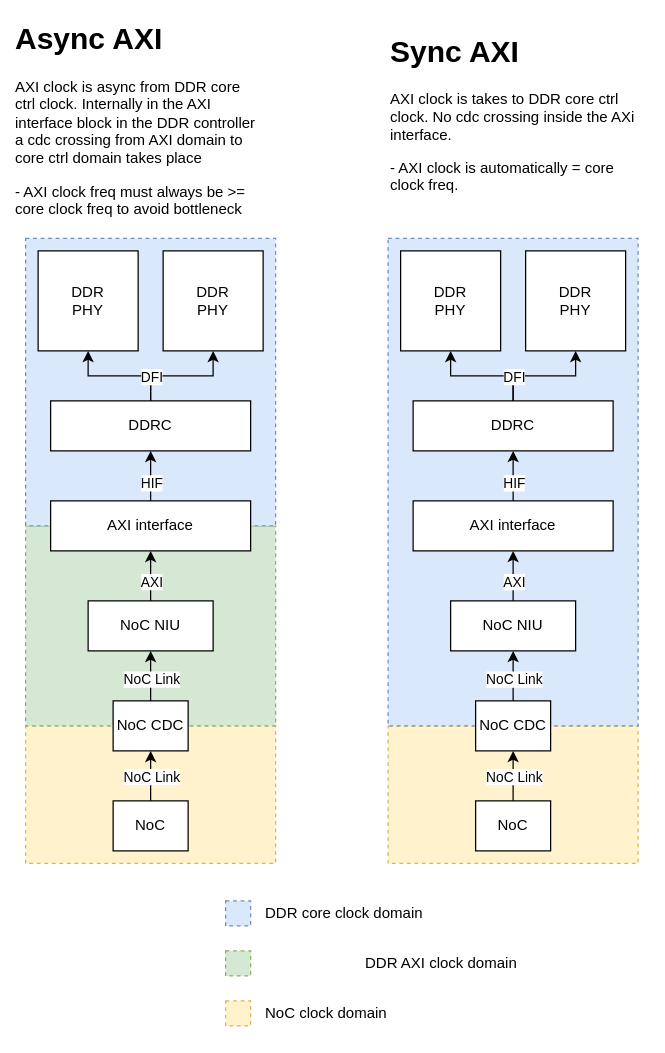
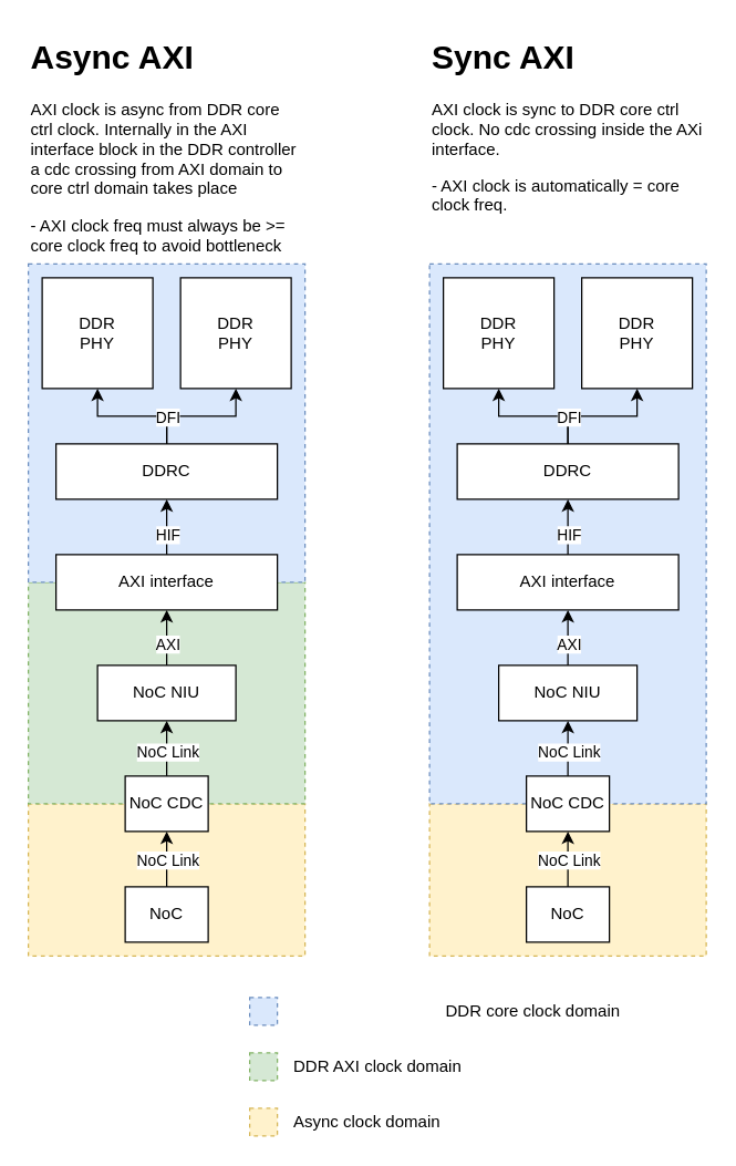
- <mxCell id="50" value="&lt;h1 style=&quot;margin-top: 0px;&quot;&gt;Sync AXI&lt;/h1&gt;&lt;p&gt;AXI clock is takes to DDR core ctrl clock. No cdc crossing inside the AXi interface.&lt;/p&gt;&lt;p&gt;- AXI clock is automatically = core clock freq.&lt;/p&gt;" style="text;html=1;whiteSpace=wrap;overflow=hidden;rounded=0;" vertex="1" parent="1"><mxGeometry x="310" y="20" width="200" height="170" as="geometry" /></mxCell>
+ <mxCell id="50" value="&lt;h1 style=&quot;margin-top: 0px;&quot;&gt;Sync AXI&lt;/h1&gt;&lt;p&gt;AXI clock is sync to DDR core ctrl clock. No cdc crossing inside the AXi interface.&lt;/p&gt;&lt;p&gt;- AXI clock is automatically = core clock freq.&lt;/p&gt;" style="text;html=1;whiteSpace=wrap;overflow=hidden;rounded=0;" vertex="1" parent="1"><mxGeometry x="310" y="20" width="200" height="170" as="geometry" /></mxCell>
- <mxCell id="49" value="&lt;h1 style=&quot;margin-top: 0px;&quot;&gt;Async AXI&lt;/h1&gt;&lt;p&gt;AXI clock is async from DDR core ctrl clock. Internally in the AXI interface block in the DDR controller a cdc crossing from AXI domain to core ctrl domain takes place&lt;/p&gt;&lt;p&gt;- AXI clock freq must always be &amp;gt;= core clock freq to avoid bottleneck&lt;/p&gt;" style="text;html=1;whiteSpace=wrap;overflow=hidden;rounded=0;" vertex="1" parent="1"><mxGeometry x="10" y="10" width="200" height="170" as="geometry" /></mxCell>
+ <mxCell id="49" value="&lt;h1 style=&quot;margin-top: 0px;&quot;&gt;Async AXI&lt;/h1&gt;&lt;p&gt;AXI clock is async from DDR core ctrl clock. Internally in the AXI interface block in the DDR controller a cdc crossing from AXI domain to core ctrl domain takes place&lt;/p&gt;&lt;p&gt;- AXI clock freq must always be &amp;gt;= core clock freq to avoid bottleneck&lt;/p&gt;" style="text;html=1;whiteSpace=wrap;overflow=hidden;rounded=0;" vertex="1" parent="1"><mxGeometry x="20" y="20" width="200" height="170" as="geometry" /></mxCell>
- <mxCell id="26" value="DDR core clock domain" style="text;html=1;align=left;verticalAlign=middle;whiteSpace=wrap;rounded=0;" vertex="1" parent="1"><mxGeometry x="210" y="720" width="140" height="20" as="geometry" /></mxCell>
+ <mxCell id="26" value="DDR core clock domain" style="text;html=1;align=left;verticalAlign=middle;whiteSpace=wrap;rounded=0;" vertex="1" parent="1"><mxGeometry x="320" y="720" width="140" height="20" as="geometry" /></mxCell>
- <mxCell id="27" value="DDR AXI clock domain" style="text;html=1;align=left;verticalAlign=middle;whiteSpace=wrap;rounded=0;" vertex="1" parent="1"><mxGeometry x="290" y="760" width="140" height="20" as="geometry" /></mxCell>
+ <mxCell id="27" value="DDR AXI clock domain" style="text;html=1;align=left;verticalAlign=middle;whiteSpace=wrap;rounded=0;" vertex="1" parent="1"><mxGeometry x="210" y="760" width="140" height="20" as="geometry" /></mxCell>
- <mxCell id="28" value="NoC clock domain" style="text;html=1;align=left;verticalAlign=middle;whiteSpace=wrap;rounded=0;" vertex="1" parent="1"><mxGeometry x="210" y="800" width="140" height="20" as="geometry" /></mxCell>
+ <mxCell id="28" value="Async clock domain" style="text;html=1;align=left;verticalAlign=middle;whiteSpace=wrap;rounded=0;" vertex="1" parent="1"><mxGeometry x="210" y="800" width="140" height="20" as="geometry" /></mxCell>
